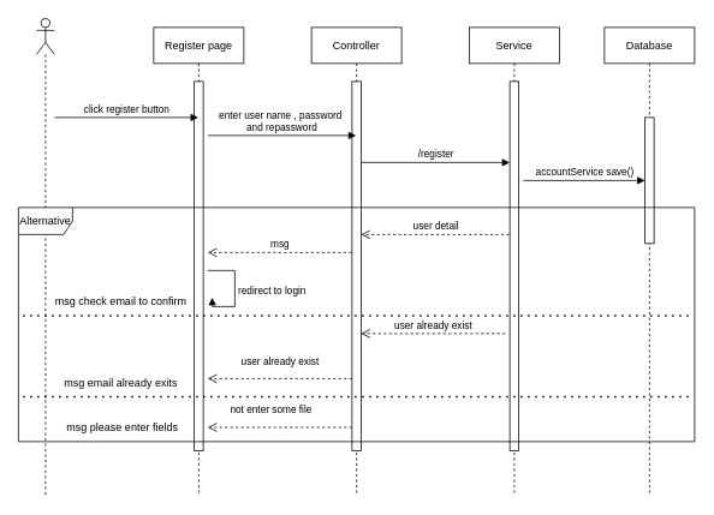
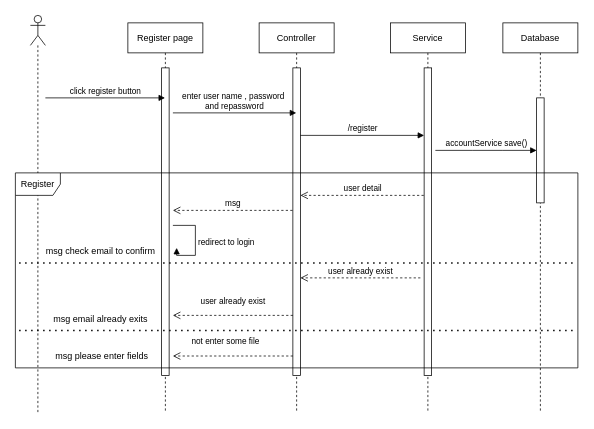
- <mxCell id="24" value="Alternative" style="shape=umlFrame;whiteSpace=wrap;html=1;pointerEvents=0;" parent="1" vertex="1"><mxGeometry x="20" y="230" width="750" height="260" as="geometry" /></mxCell>
+ <mxCell id="24" value="Register" style="shape=umlFrame;whiteSpace=wrap;html=1;pointerEvents=0;" parent="1" vertex="1"><mxGeometry x="20" y="230" width="750" height="260" as="geometry" /></mxCell>
